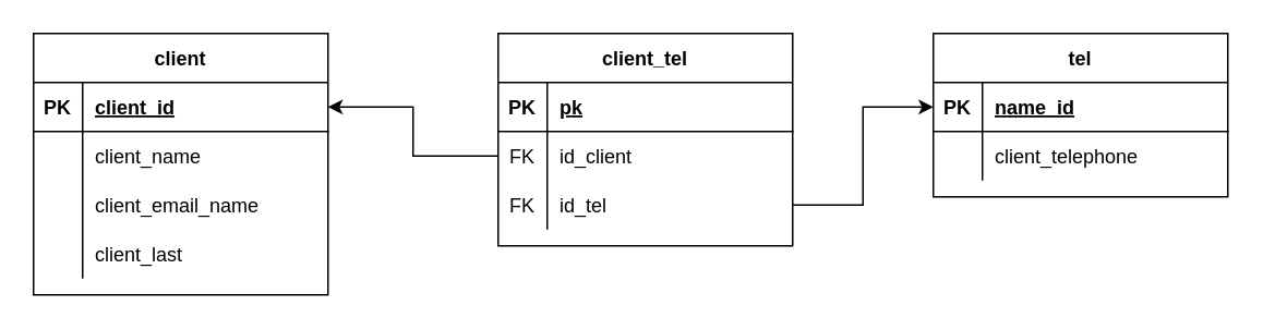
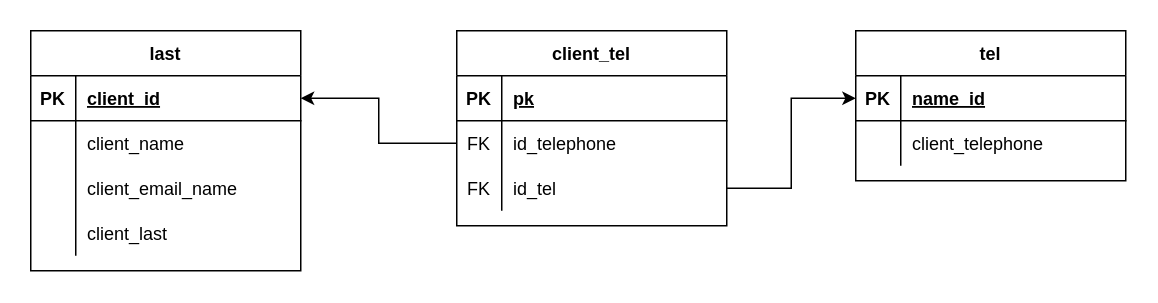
- <mxCell id="2" value="client" style="shape=table;startSize=30;container=1;collapsible=1;childLayout=tableLayout;fixedRows=1;rowLines=0;fontStyle=1;align=center;resizeLast=1;" vertex="1" parent="1"><mxGeometry x="20" y="20" width="180" height="160" as="geometry" /></mxCell>
+ <mxCell id="2" value="last" style="shape=table;startSize=30;container=1;collapsible=1;childLayout=tableLayout;fixedRows=1;rowLines=0;fontStyle=1;align=center;resizeLast=1;" vertex="1" parent="1"><mxGeometry x="20" y="20" width="180" height="160" as="geometry" /></mxCell>
- <mxCell id="28" value="id_client" style="shape=partialRectangle;connectable=0;fillColor=none;top=0;left=0;bottom=0;right=0;align=left;spacingLeft=6;overflow=hidden;" vertex="1" parent="26"><mxGeometry x="30" width="150" height="30" as="geometry"><mxRectangle width="150" height="30" as="alternateBounds" /></mxGeometry></mxCell>
+ <mxCell id="28" value="id_telephone" style="shape=partialRectangle;connectable=0;fillColor=none;top=0;left=0;bottom=0;right=0;align=left;spacingLeft=6;overflow=hidden;" vertex="1" parent="26"><mxGeometry x="30" width="150" height="30" as="geometry"><mxRectangle width="150" height="30" as="alternateBounds" /></mxGeometry></mxCell>
